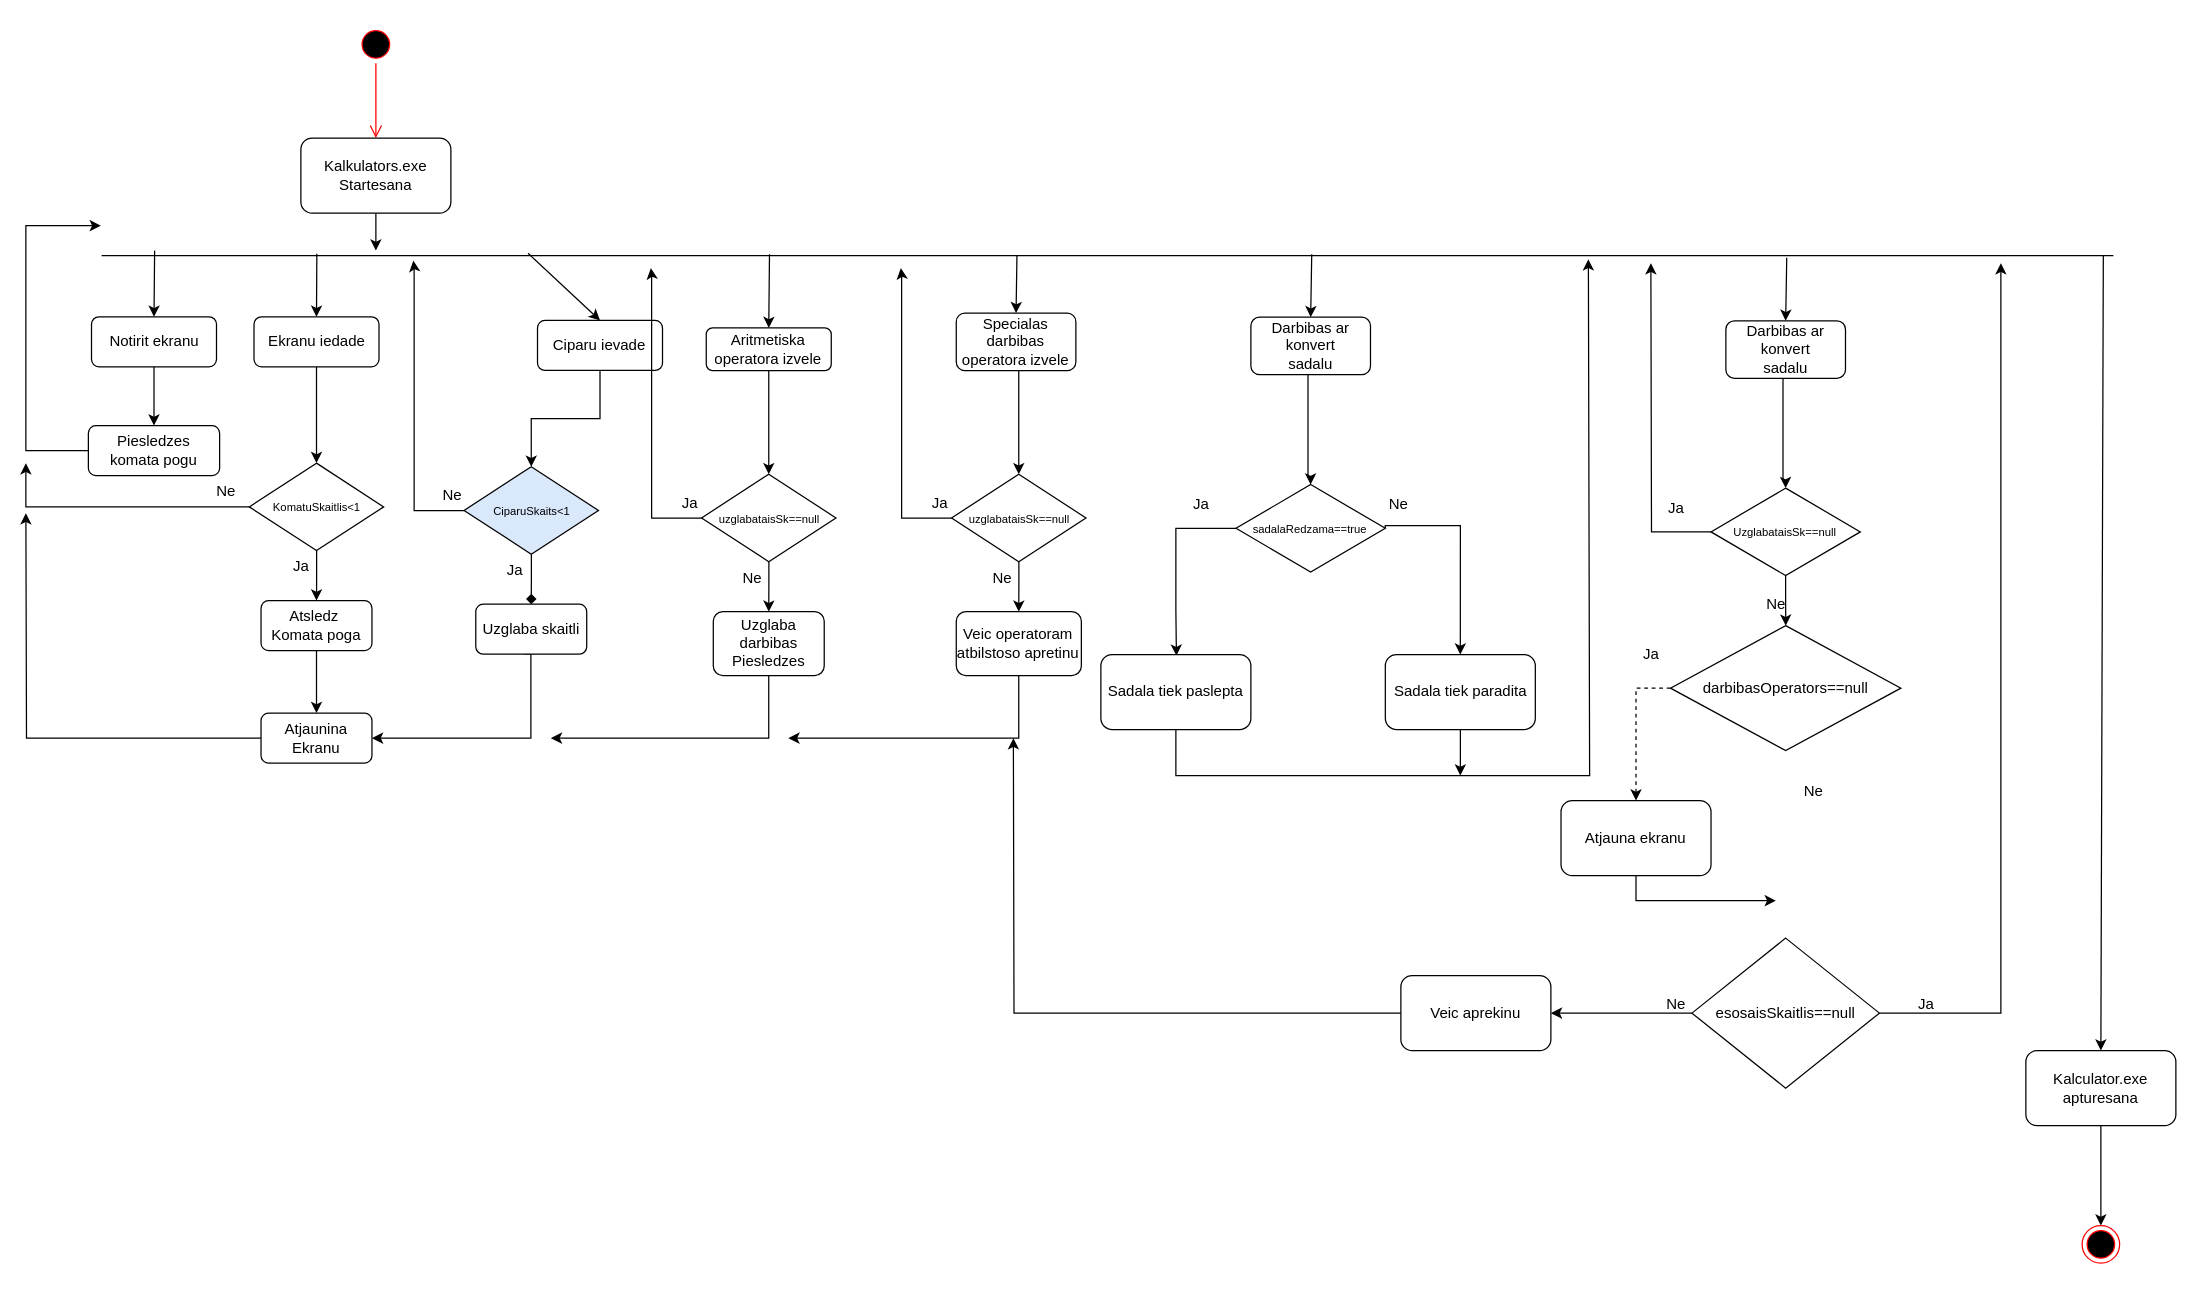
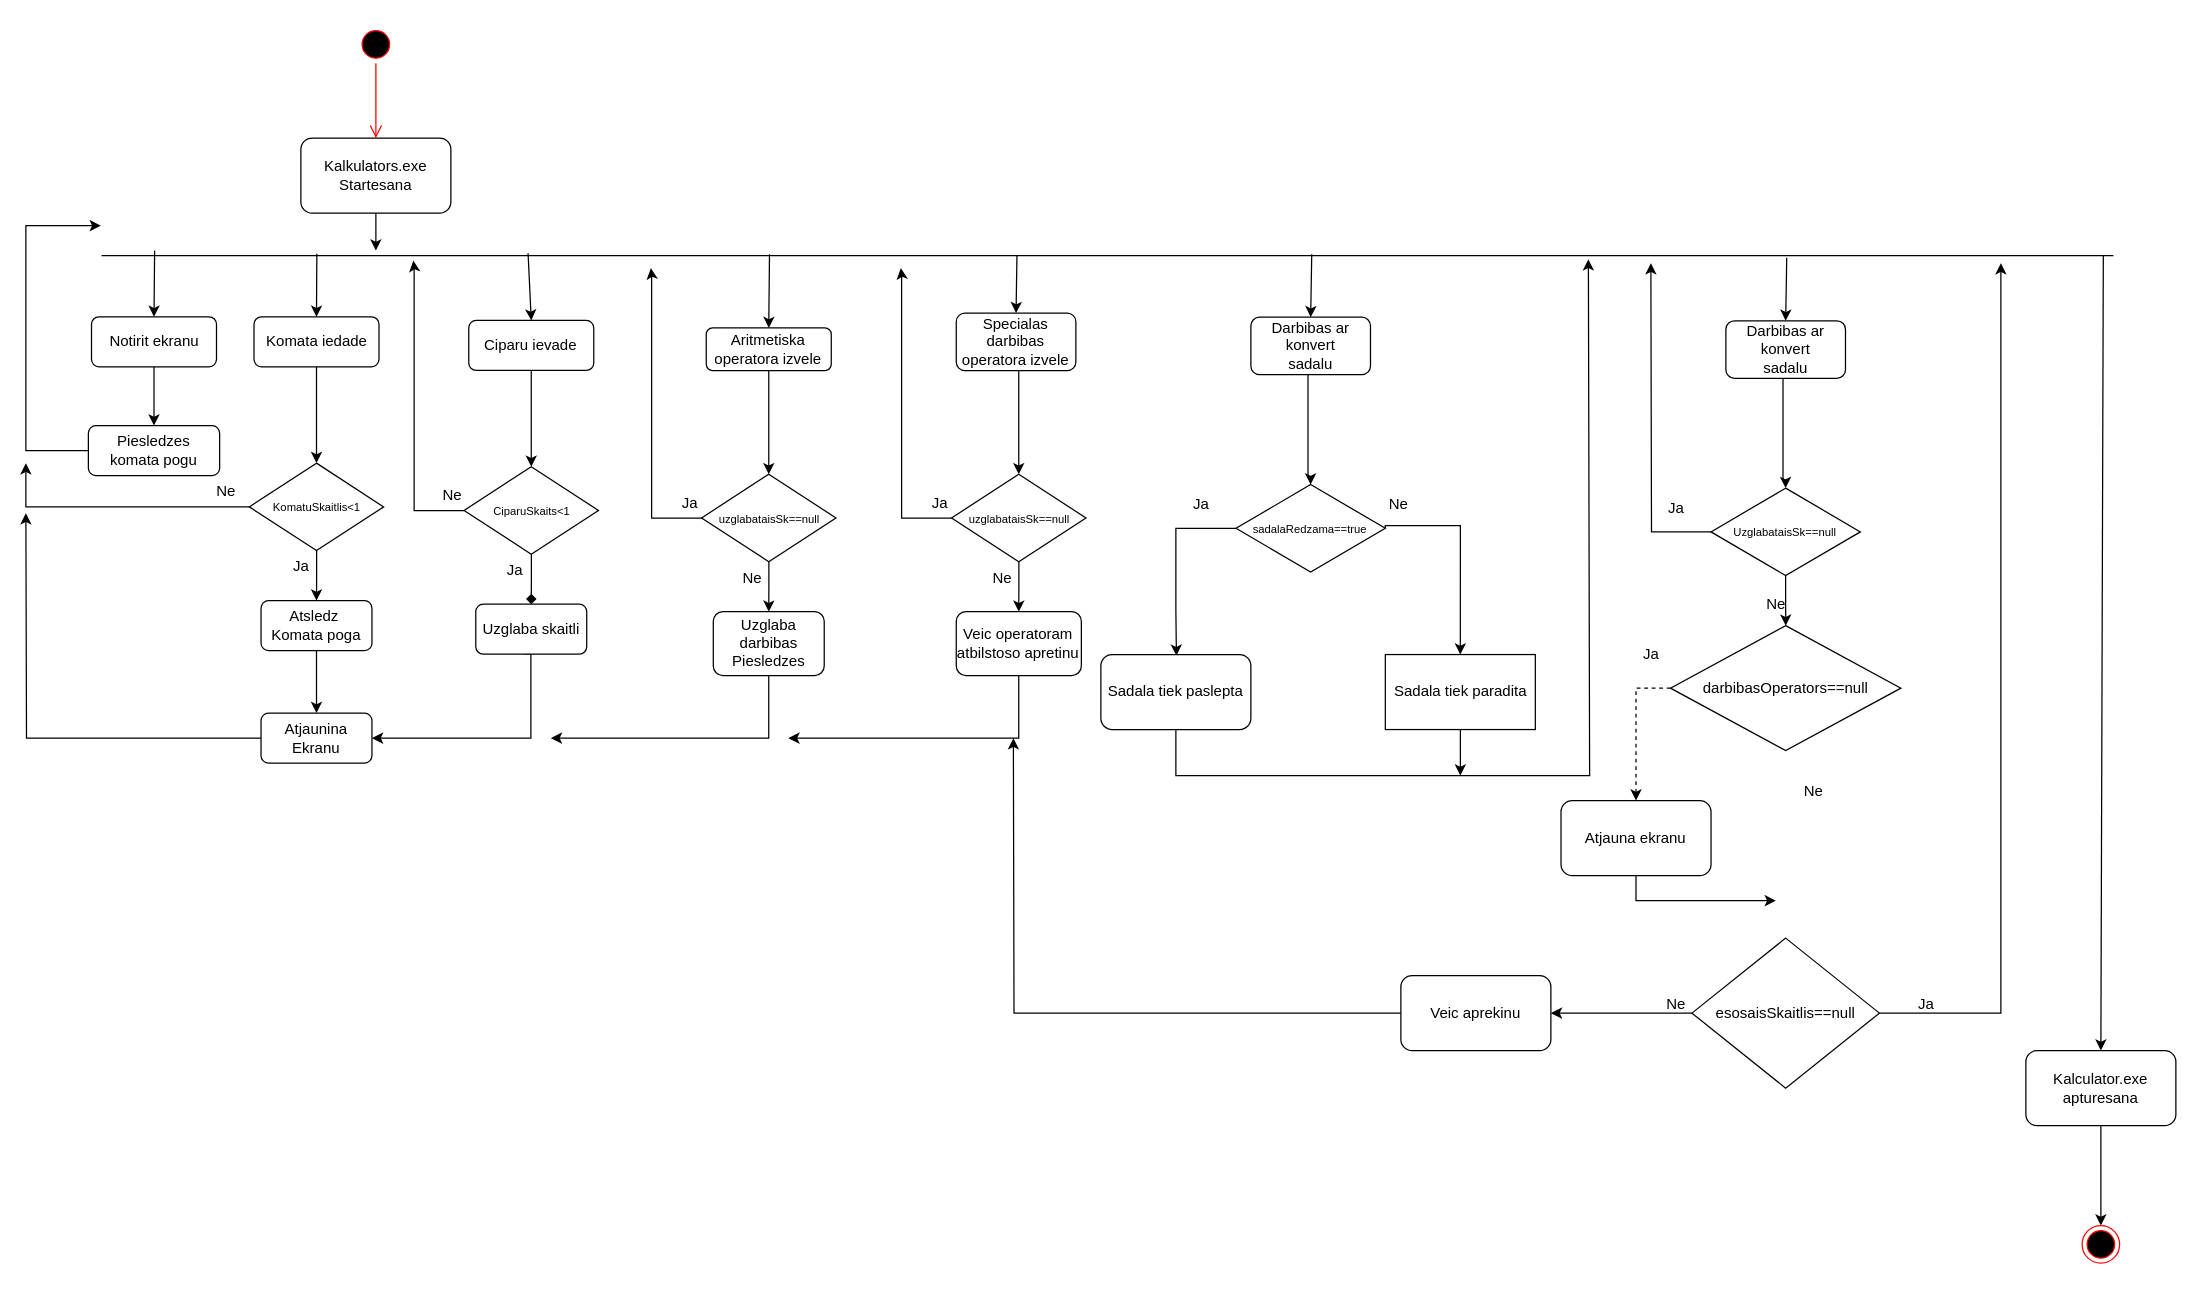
- <mxCell id="12" value="Ekranu iedade" style="rounded=1;whiteSpace=wrap;html=1;" vertex="1" parent="1"><mxGeometry x="202.5" y="252.98" width="100" height="40" as="geometry" /></mxCell>
+ <mxCell id="12" value="Komata iedade" style="rounded=1;whiteSpace=wrap;html=1;" vertex="1" parent="1"><mxGeometry x="202.5" y="252.98" width="100" height="40" as="geometry" /></mxCell>
- <mxCell id="22" value="Ciparu ievade" style="rounded=1;whiteSpace=wrap;html=1;" vertex="1" parent="1"><mxGeometry x="429.31" y="255.84" width="100" height="40" as="geometry" /></mxCell>
+ <mxCell id="22" value="Ciparu ievade" style="rounded=1;whiteSpace=wrap;html=1;" vertex="1" parent="1"><mxGeometry x="374.31" y="255.84" width="100" height="40" as="geometry" /></mxCell>
- <mxCell id="26" value="&lt;font style=&quot;font-size: 9px;&quot;&gt;CiparuSkaits&amp;lt;1&lt;/font&gt;" style="rhombus;whiteSpace=wrap;html=1;fillColor=#dae8fc;" vertex="1" parent="1"><mxGeometry x="370.56" y="372.86" width="107.5" height="70" as="geometry" /></mxCell>
+ <mxCell id="26" value="&lt;font style=&quot;font-size: 9px;&quot;&gt;CiparuSkaits&amp;lt;1&lt;/font&gt;" style="rhombus;whiteSpace=wrap;html=1;" vertex="1" parent="1"><mxGeometry x="370.56" y="372.86" width="107.5" height="70" as="geometry" /></mxCell>
- <mxCell id="63" value="Sadala tiek paradita" style="rounded=1;whiteSpace=wrap;html=1;" vertex="1" parent="1"><mxGeometry x="1107.56" y="523.14" width="120" height="60" as="geometry" /></mxCell>
+ <mxCell id="63" value="Sadala tiek paradita" style="whiteSpace=wrap;html=1;rounded=0;" vertex="1" parent="1"><mxGeometry x="1107.56" y="523.14" width="120" height="60" as="geometry" /></mxCell>
